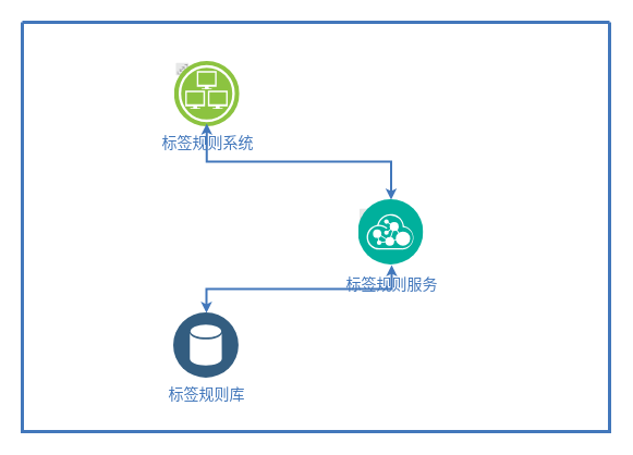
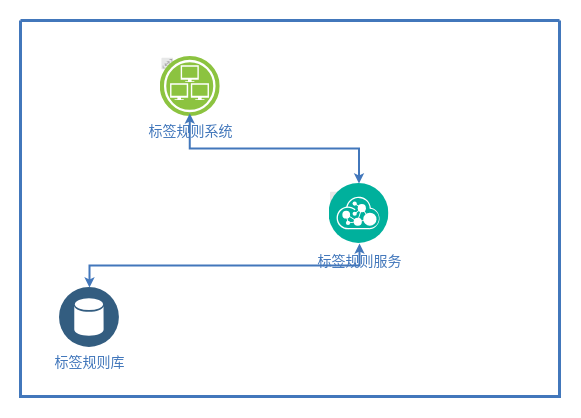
- <mxCell id="3" value="标签规则库" style="aspect=fixed;perimeter=ellipsePerimeter;html=1;align=center;shadow=0;dashed=0;image;image=img/lib/ibm/data/data_services.svg;rounded=1;labelBackgroundColor=#ffffff;strokeColor=#666666;strokeWidth=3;fillColor=#C2952D;gradientColor=none;fontSize=14;fontColor=#4277BB;" vertex="1" parent="2"><mxGeometry x="139" y="267" width="60" height="60" as="geometry" /></mxCell>
+ <mxCell id="3" value="标签规则库" style="aspect=fixed;perimeter=ellipsePerimeter;html=1;align=center;shadow=0;dashed=0;image;image=img/lib/ibm/data/data_services.svg;rounded=1;labelBackgroundColor=#ffffff;strokeColor=#666666;strokeWidth=3;fillColor=#C2952D;gradientColor=none;fontSize=14;fontColor=#4277BB;" vertex="1" parent="2"><mxGeometry x="39" y="267" width="60" height="60" as="geometry" /></mxCell>
